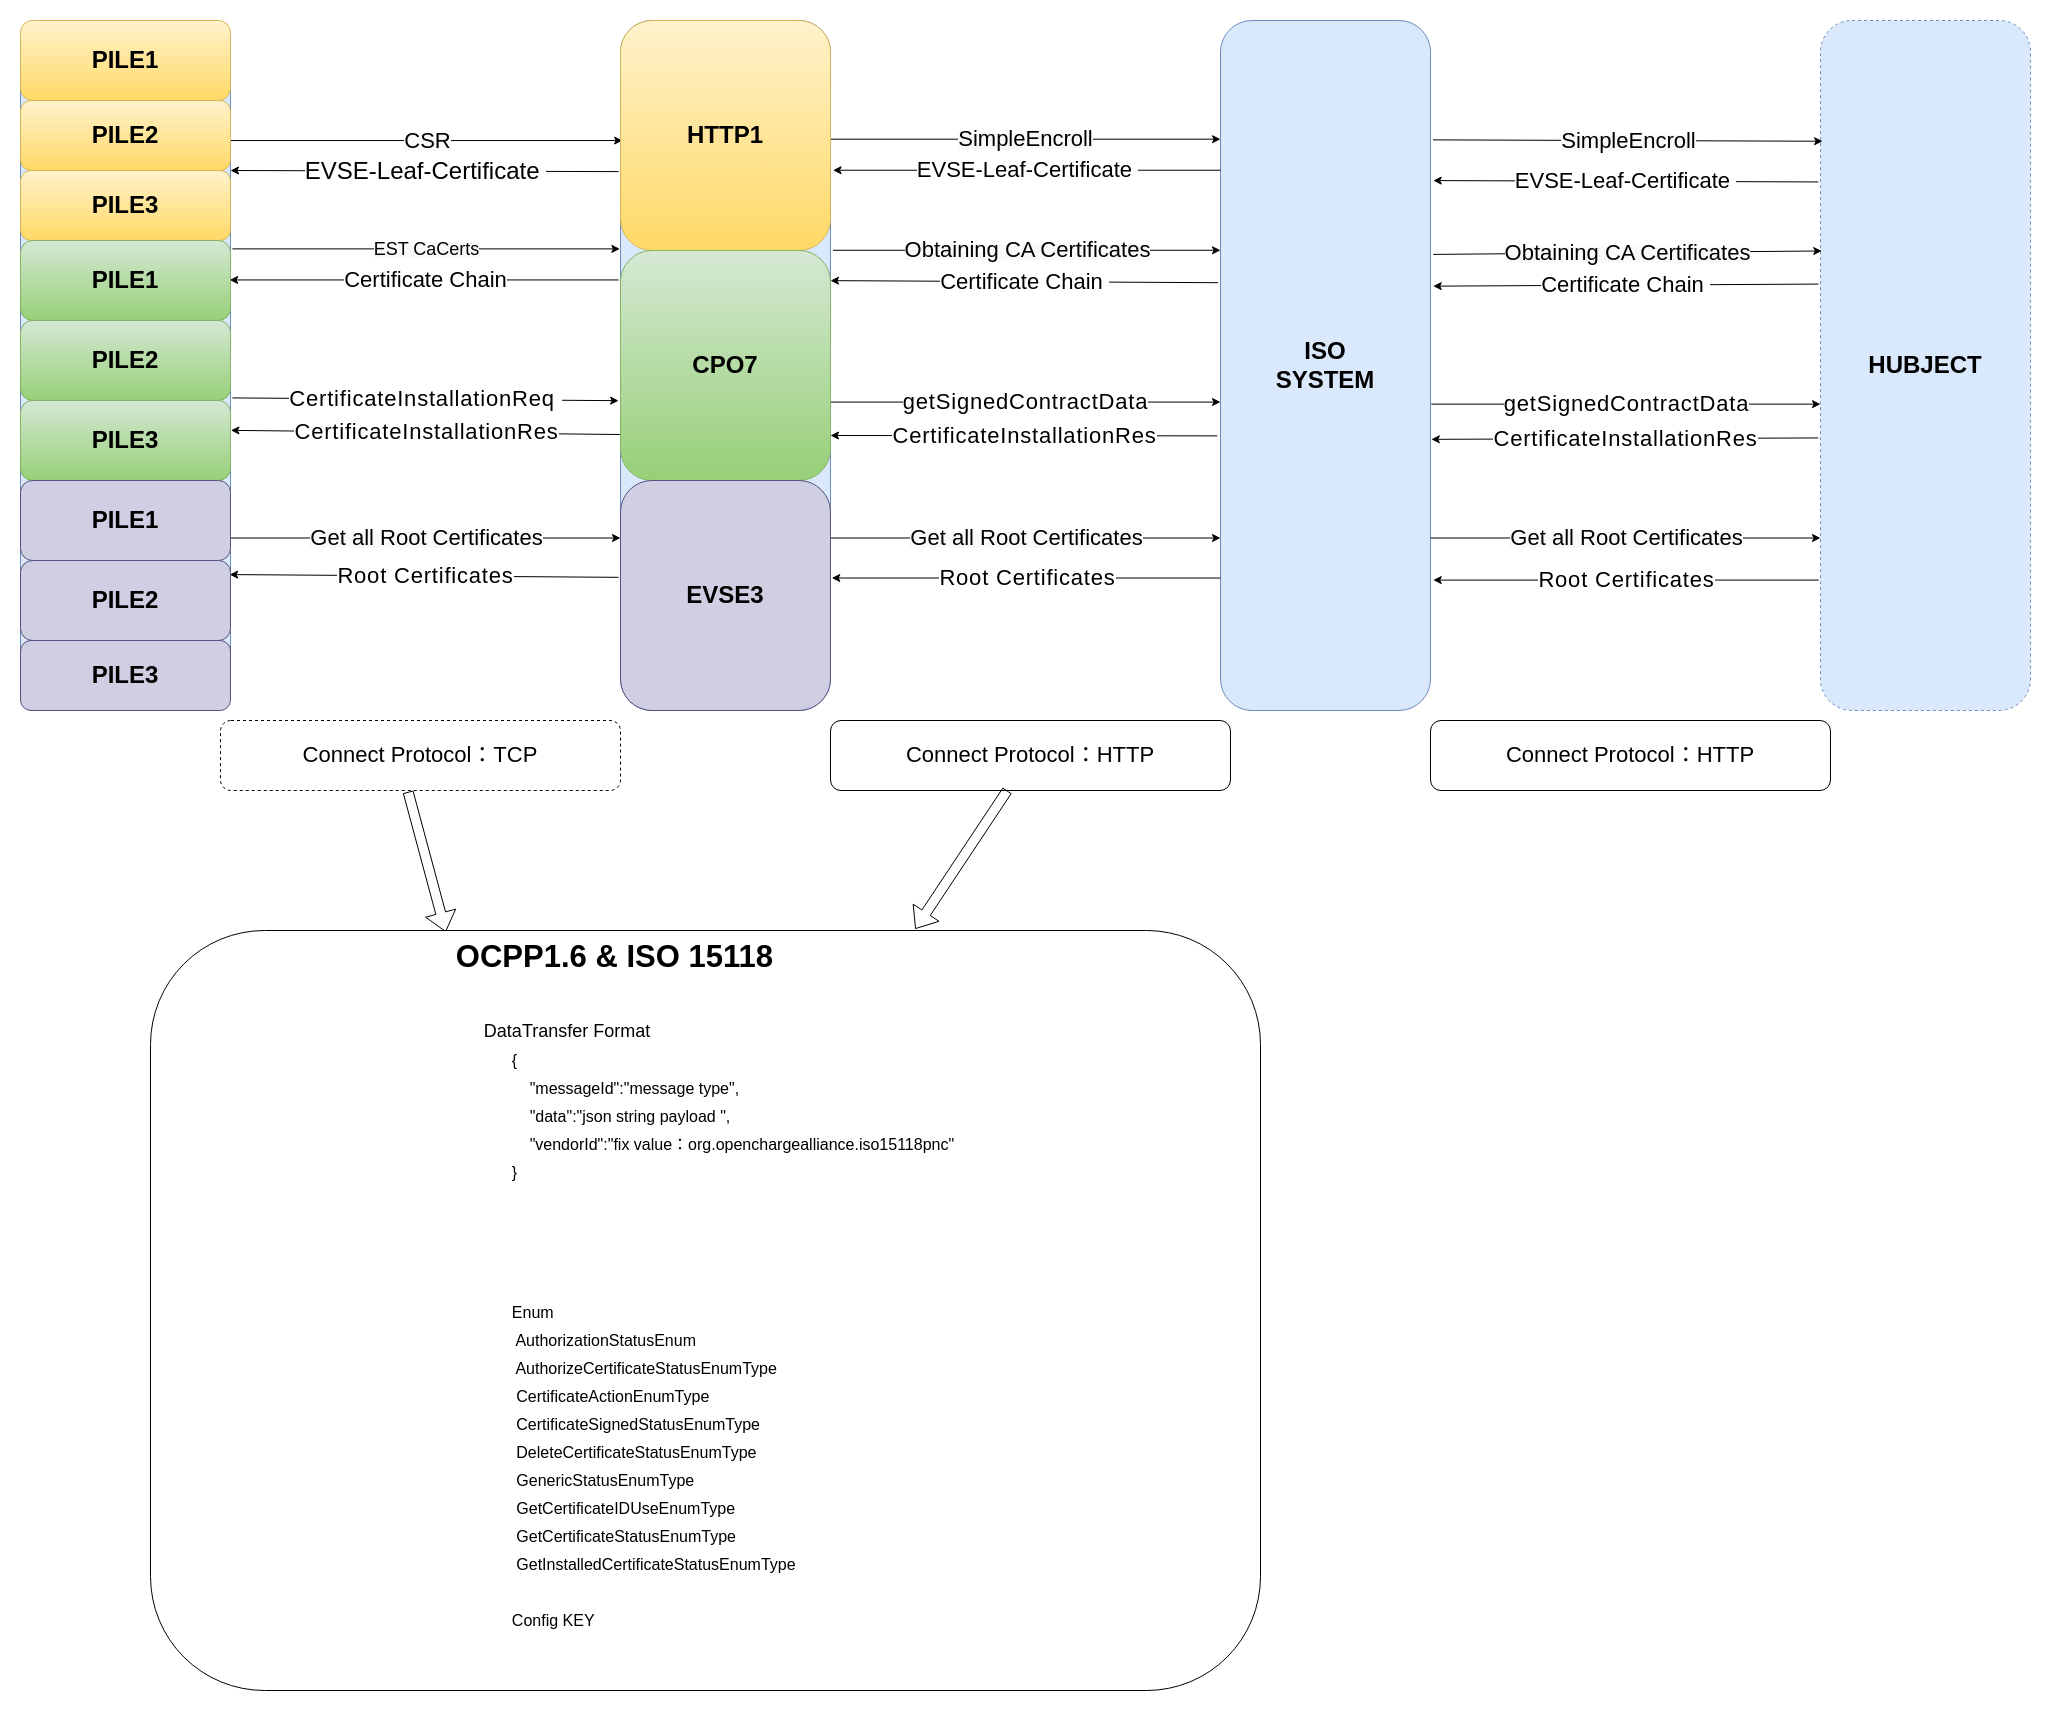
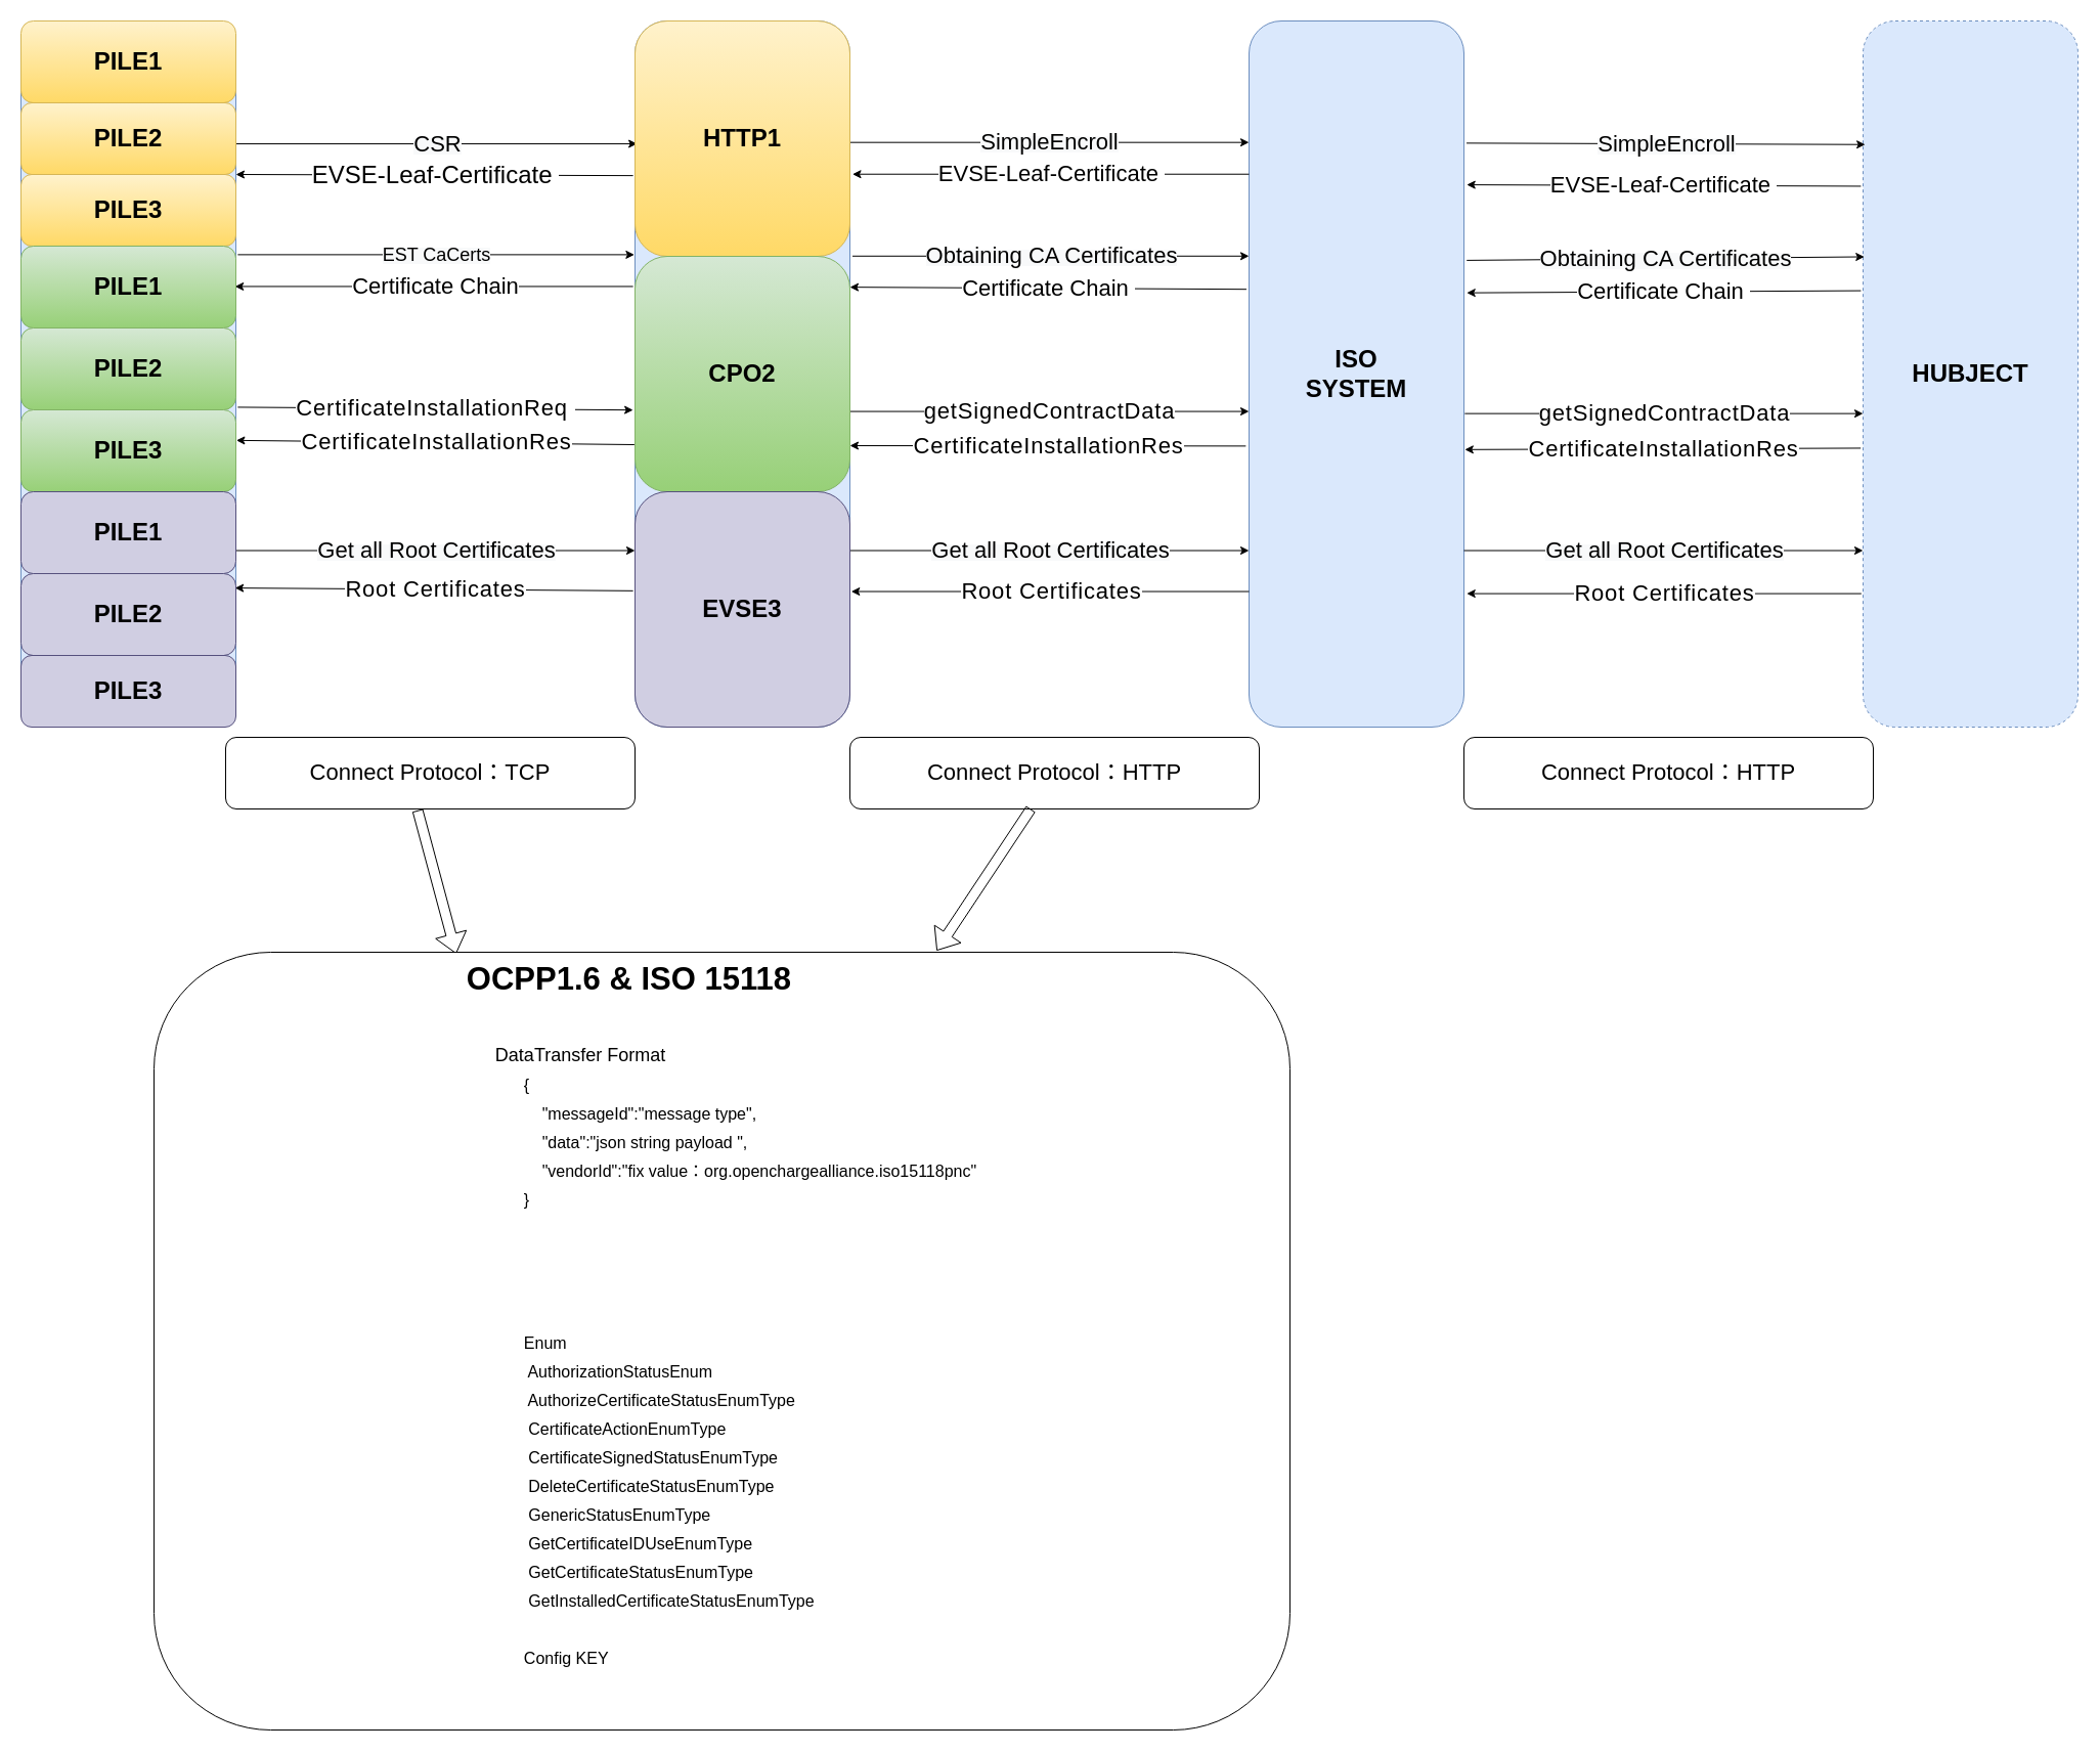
- <mxCell id="60" value="&lt;font style=&quot;font-size: 24px;&quot;&gt;&lt;b&gt;CPO7&lt;/b&gt;&lt;/font&gt;" style="rounded=1;whiteSpace=wrap;html=1;fontSize=12;glass=0;strokeWidth=1;shadow=0;fillColor=#d5e8d4;strokeColor=#82b366;gradientColor=#97d077;" vertex="1" parent="1"><mxGeometry x="620" y="250" width="210" height="230" as="geometry" /></mxCell>
+ <mxCell id="60" value="&lt;font style=&quot;font-size: 24px;&quot;&gt;&lt;b&gt;CPO2&lt;/b&gt;&lt;/font&gt;" style="rounded=1;whiteSpace=wrap;html=1;fontSize=12;glass=0;strokeWidth=1;shadow=0;fillColor=#d5e8d4;strokeColor=#82b366;gradientColor=#97d077;" vertex="1" parent="1"><mxGeometry x="620" y="250" width="210" height="230" as="geometry" /></mxCell>
- <mxCell id="38" value="&lt;article data-content=&quot;[{&amp;quot;type&amp;quot;:&amp;quot;block&amp;quot;,&amp;quot;id&amp;quot;:&amp;quot;Cxpn-1652323043085&amp;quot;,&amp;quot;name&amp;quot;:&amp;quot;paragraph&amp;quot;,&amp;quot;data&amp;quot;:{},&amp;quot;nodes&amp;quot;:[{&amp;quot;type&amp;quot;:&amp;quot;text&amp;quot;,&amp;quot;id&amp;quot;:&amp;quot;qzmt-1652323043084&amp;quot;,&amp;quot;leaves&amp;quot;:[{&amp;quot;text&amp;quot;:&amp;quot;DataTransfer&amp;quot;,&amp;quot;marks&amp;quot;:[]}]}],&amp;quot;state&amp;quot;:{}}]&quot;&gt;&lt;div style=&quot;line-height: 1.75; text-align: left;&quot;&gt;&lt;font style=&quot;font-size: 22px;&quot;&gt;Connect Protocol：TCP&lt;/font&gt;&lt;/div&gt;&lt;/article&gt;" style="rounded=1;whiteSpace=wrap;html=1;fontFamily=Helvetica;fontSize=18;dashed=1;" vertex="1" parent="1"><mxGeometry x="220" y="720" width="400" height="70" as="geometry" /></mxCell>
+ <mxCell id="38" value="&lt;article data-content=&quot;[{&amp;quot;type&amp;quot;:&amp;quot;block&amp;quot;,&amp;quot;id&amp;quot;:&amp;quot;Cxpn-1652323043085&amp;quot;,&amp;quot;name&amp;quot;:&amp;quot;paragraph&amp;quot;,&amp;quot;data&amp;quot;:{},&amp;quot;nodes&amp;quot;:[{&amp;quot;type&amp;quot;:&amp;quot;text&amp;quot;,&amp;quot;id&amp;quot;:&amp;quot;qzmt-1652323043084&amp;quot;,&amp;quot;leaves&amp;quot;:[{&amp;quot;text&amp;quot;:&amp;quot;DataTransfer&amp;quot;,&amp;quot;marks&amp;quot;:[]}]}],&amp;quot;state&amp;quot;:{}}]&quot;&gt;&lt;div style=&quot;line-height: 1.75; text-align: left;&quot;&gt;&lt;font style=&quot;font-size: 22px;&quot;&gt;Connect Protocol：TCP&lt;/font&gt;&lt;/div&gt;&lt;/article&gt;" style="rounded=1;whiteSpace=wrap;html=1;fontFamily=Helvetica;fontSize=18;" vertex="1" parent="1"><mxGeometry x="220" y="720" width="400" height="70" as="geometry" /></mxCell>
